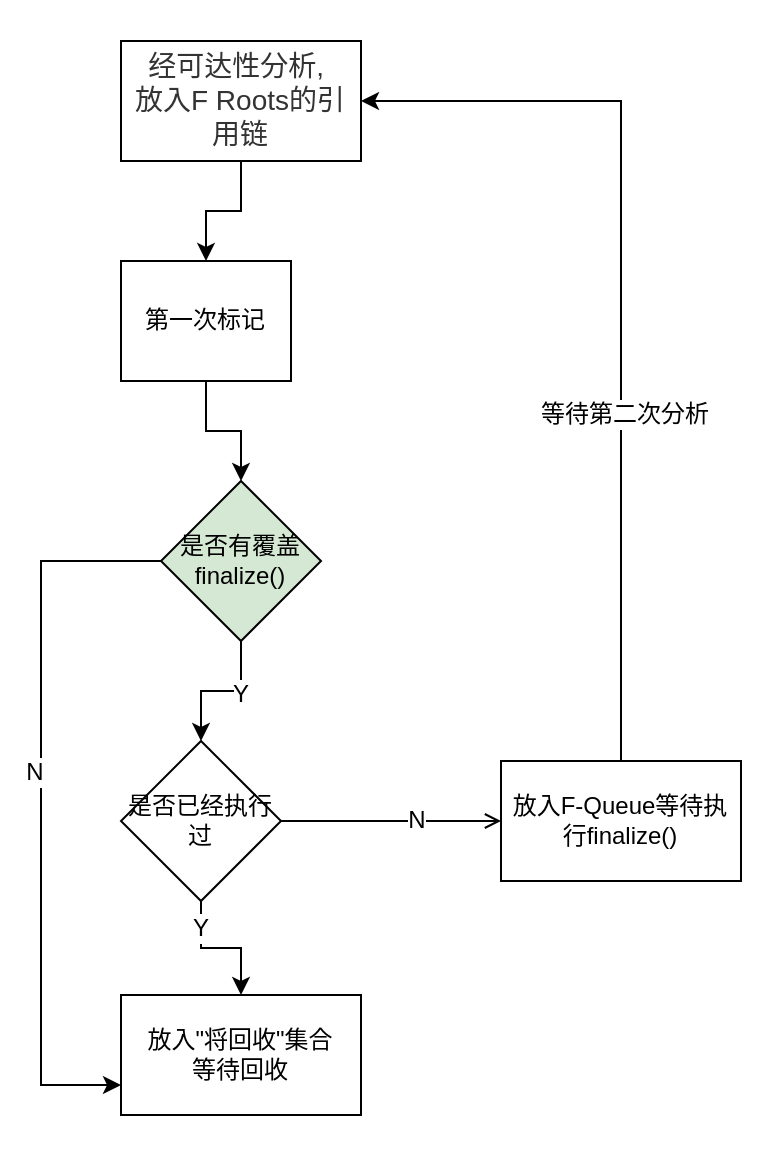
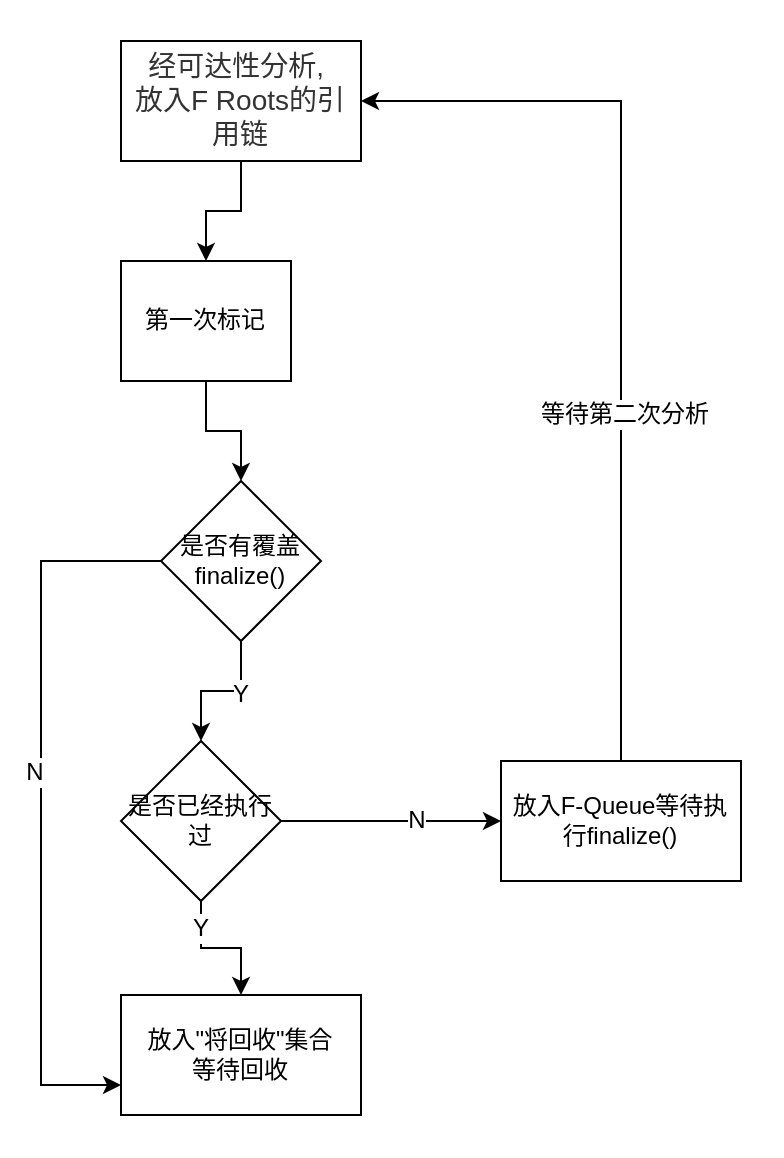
- <mxCell id="10" value="是否有覆盖finalize()" style="rhombus;whiteSpace=wrap;html=1;fillColor=#d5e8d4;" vertex="1" parent="1"><mxGeometry x="80" y="240" width="80" height="80" as="geometry" /></mxCell>
+ <mxCell id="10" value="是否有覆盖finalize()" style="rhombus;whiteSpace=wrap;html=1;" vertex="1" parent="1"><mxGeometry x="80" y="240" width="80" height="80" as="geometry" /></mxCell>
- <mxCell id="11" style="edgeStyle=orthogonalEdgeStyle;rounded=0;orthogonalLoop=1;jettySize=auto;html=1;entryX=0;entryY=0.5;entryDx=0;entryDy=0;endArrow=open;" edge="1" parent="1" source="15" target="18"><mxGeometry relative="1" as="geometry" /></mxCell>
+ <mxCell id="11" style="edgeStyle=orthogonalEdgeStyle;rounded=0;orthogonalLoop=1;jettySize=auto;html=1;entryX=0;entryY=0.5;entryDx=0;entryDy=0;" edge="1" parent="1" source="15" target="18"><mxGeometry relative="1" as="geometry" /></mxCell>
